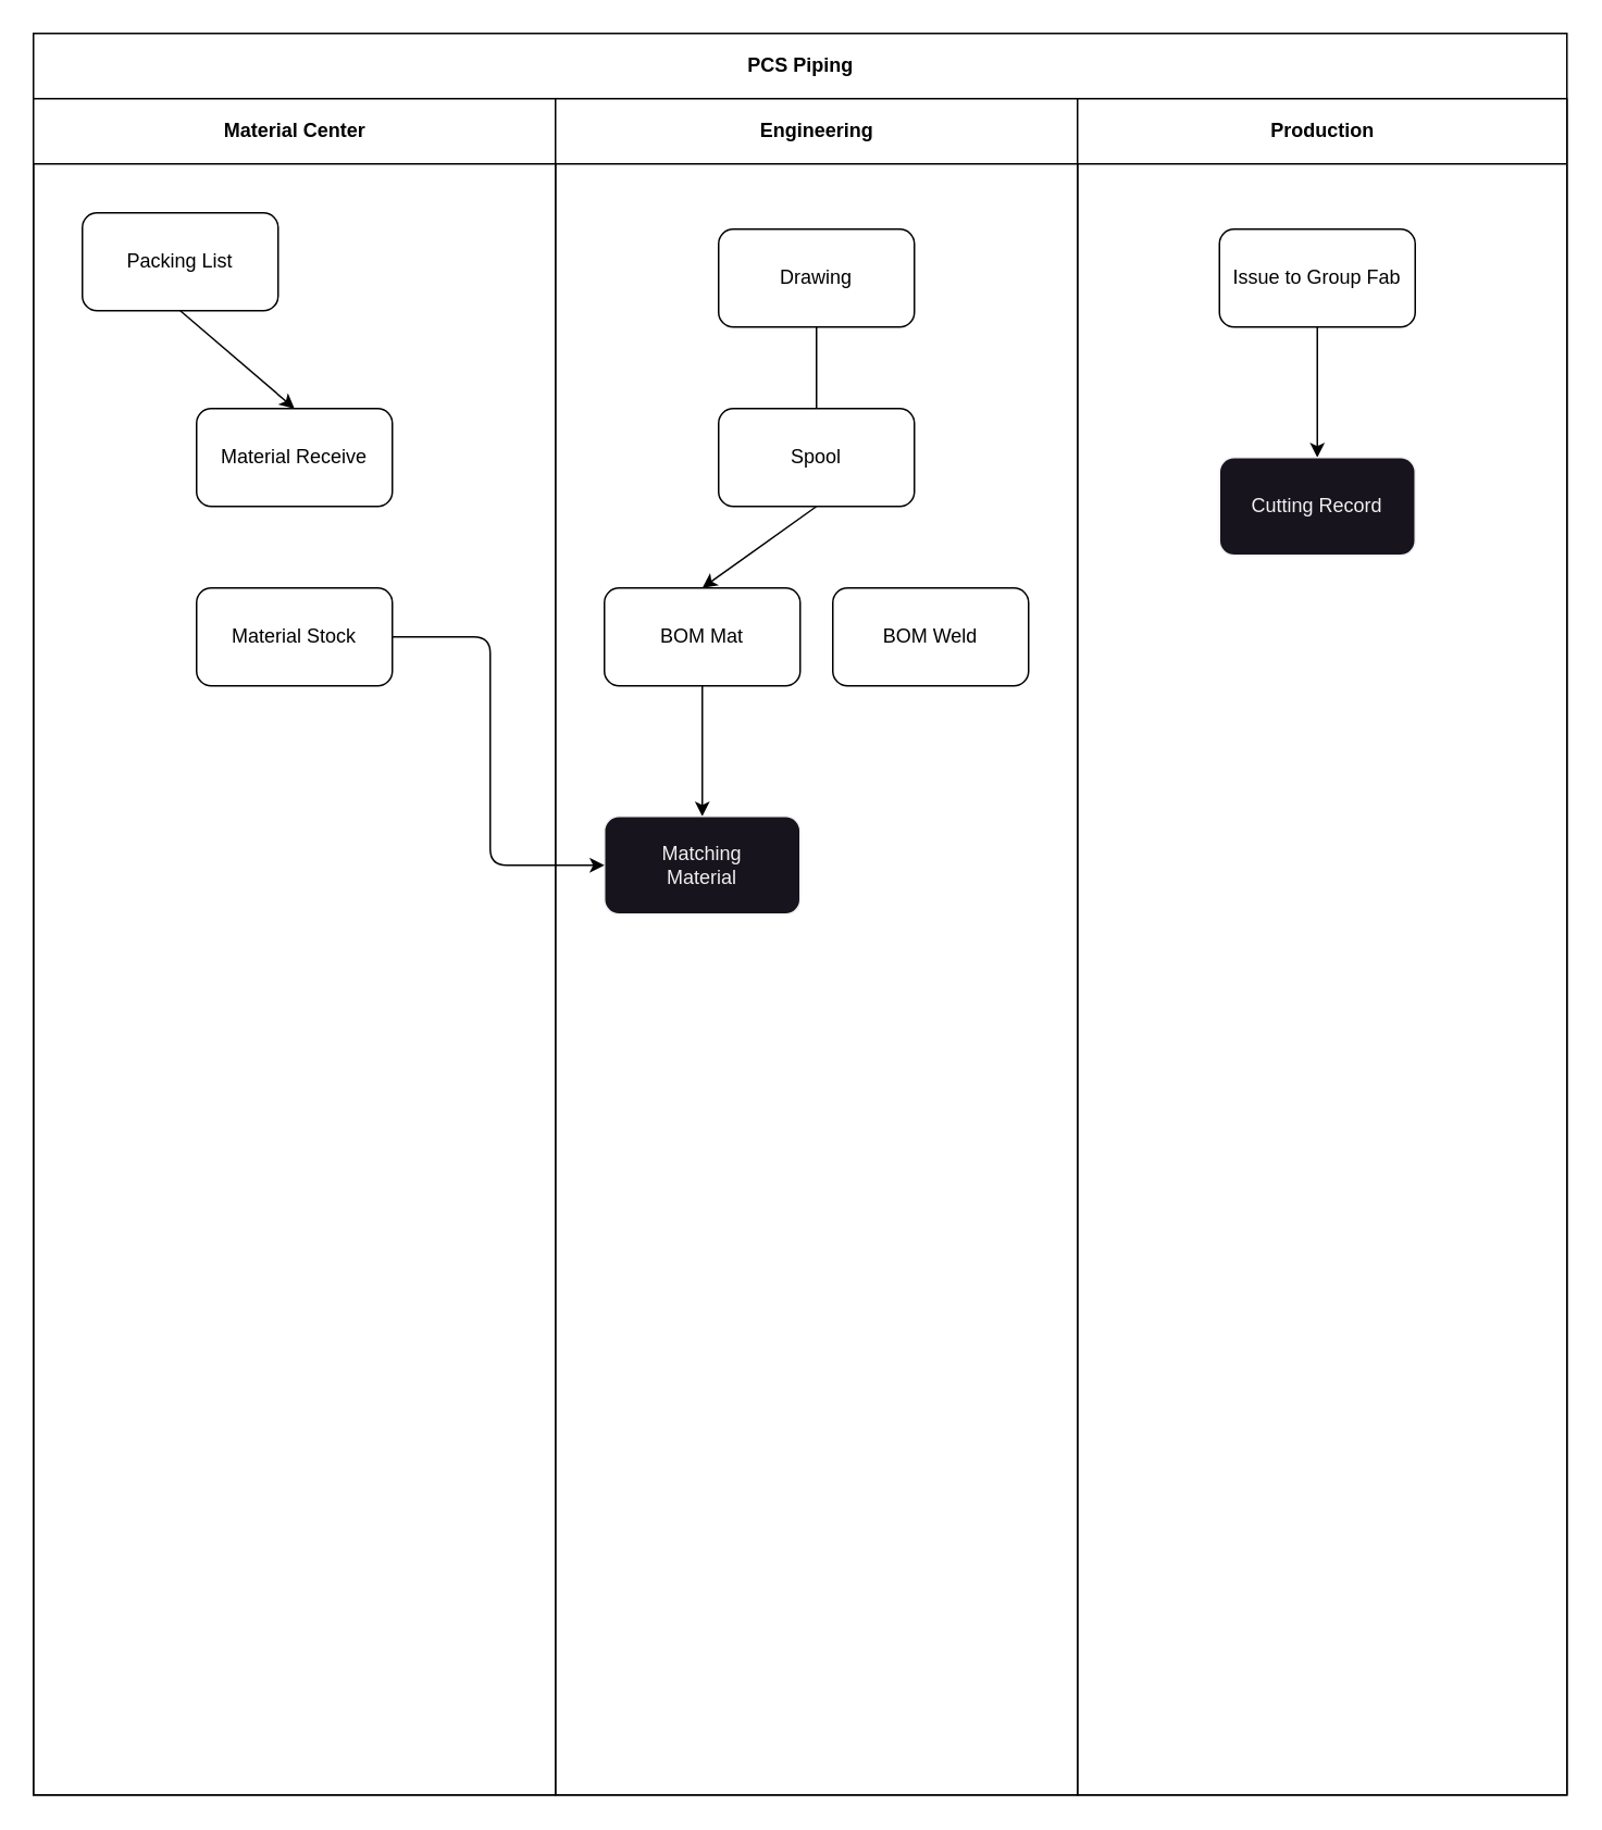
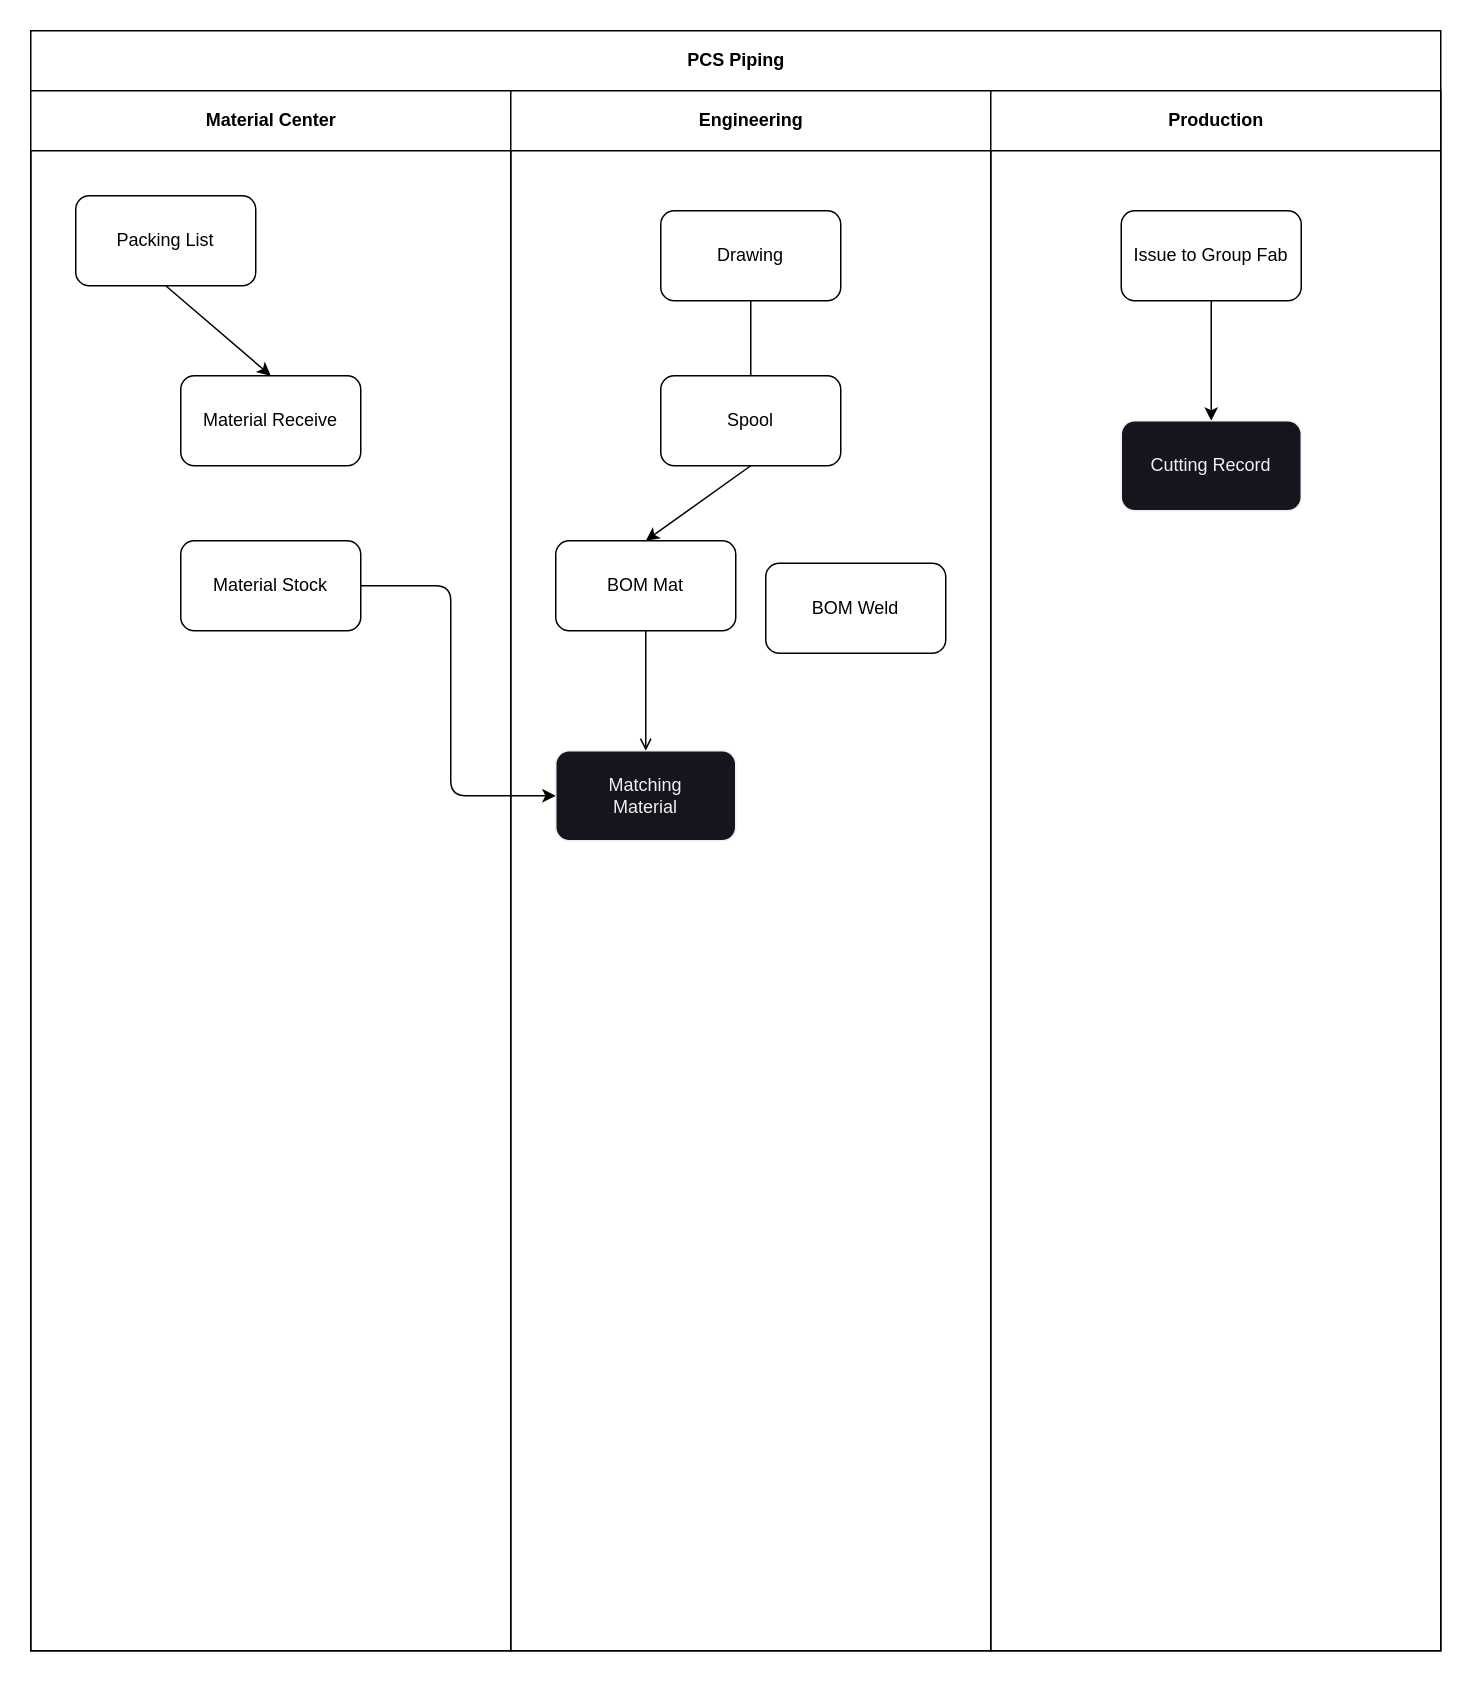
- <mxCell id="17" value="BOM Weld" style="rounded=1;whiteSpace=wrap;html=1;" parent="12" vertex="1"><mxGeometry x="510" y="360" width="120" height="60" as="geometry" /></mxCell>
+ <mxCell id="17" value="BOM Weld" style="rounded=1;whiteSpace=wrap;html=1;" parent="12" vertex="1"><mxGeometry x="510" y="375" width="120" height="60" as="geometry" /></mxCell>
- <mxCell id="15" value="" style="edgeStyle=none;html=1;" parent="12" source="16" target="20" edge="1"><mxGeometry relative="1" as="geometry" /></mxCell>
+ <mxCell id="15" value="" style="edgeStyle=none;html=1;endArrow=open;" parent="12" source="16" target="20" edge="1"><mxGeometry relative="1" as="geometry" /></mxCell>
